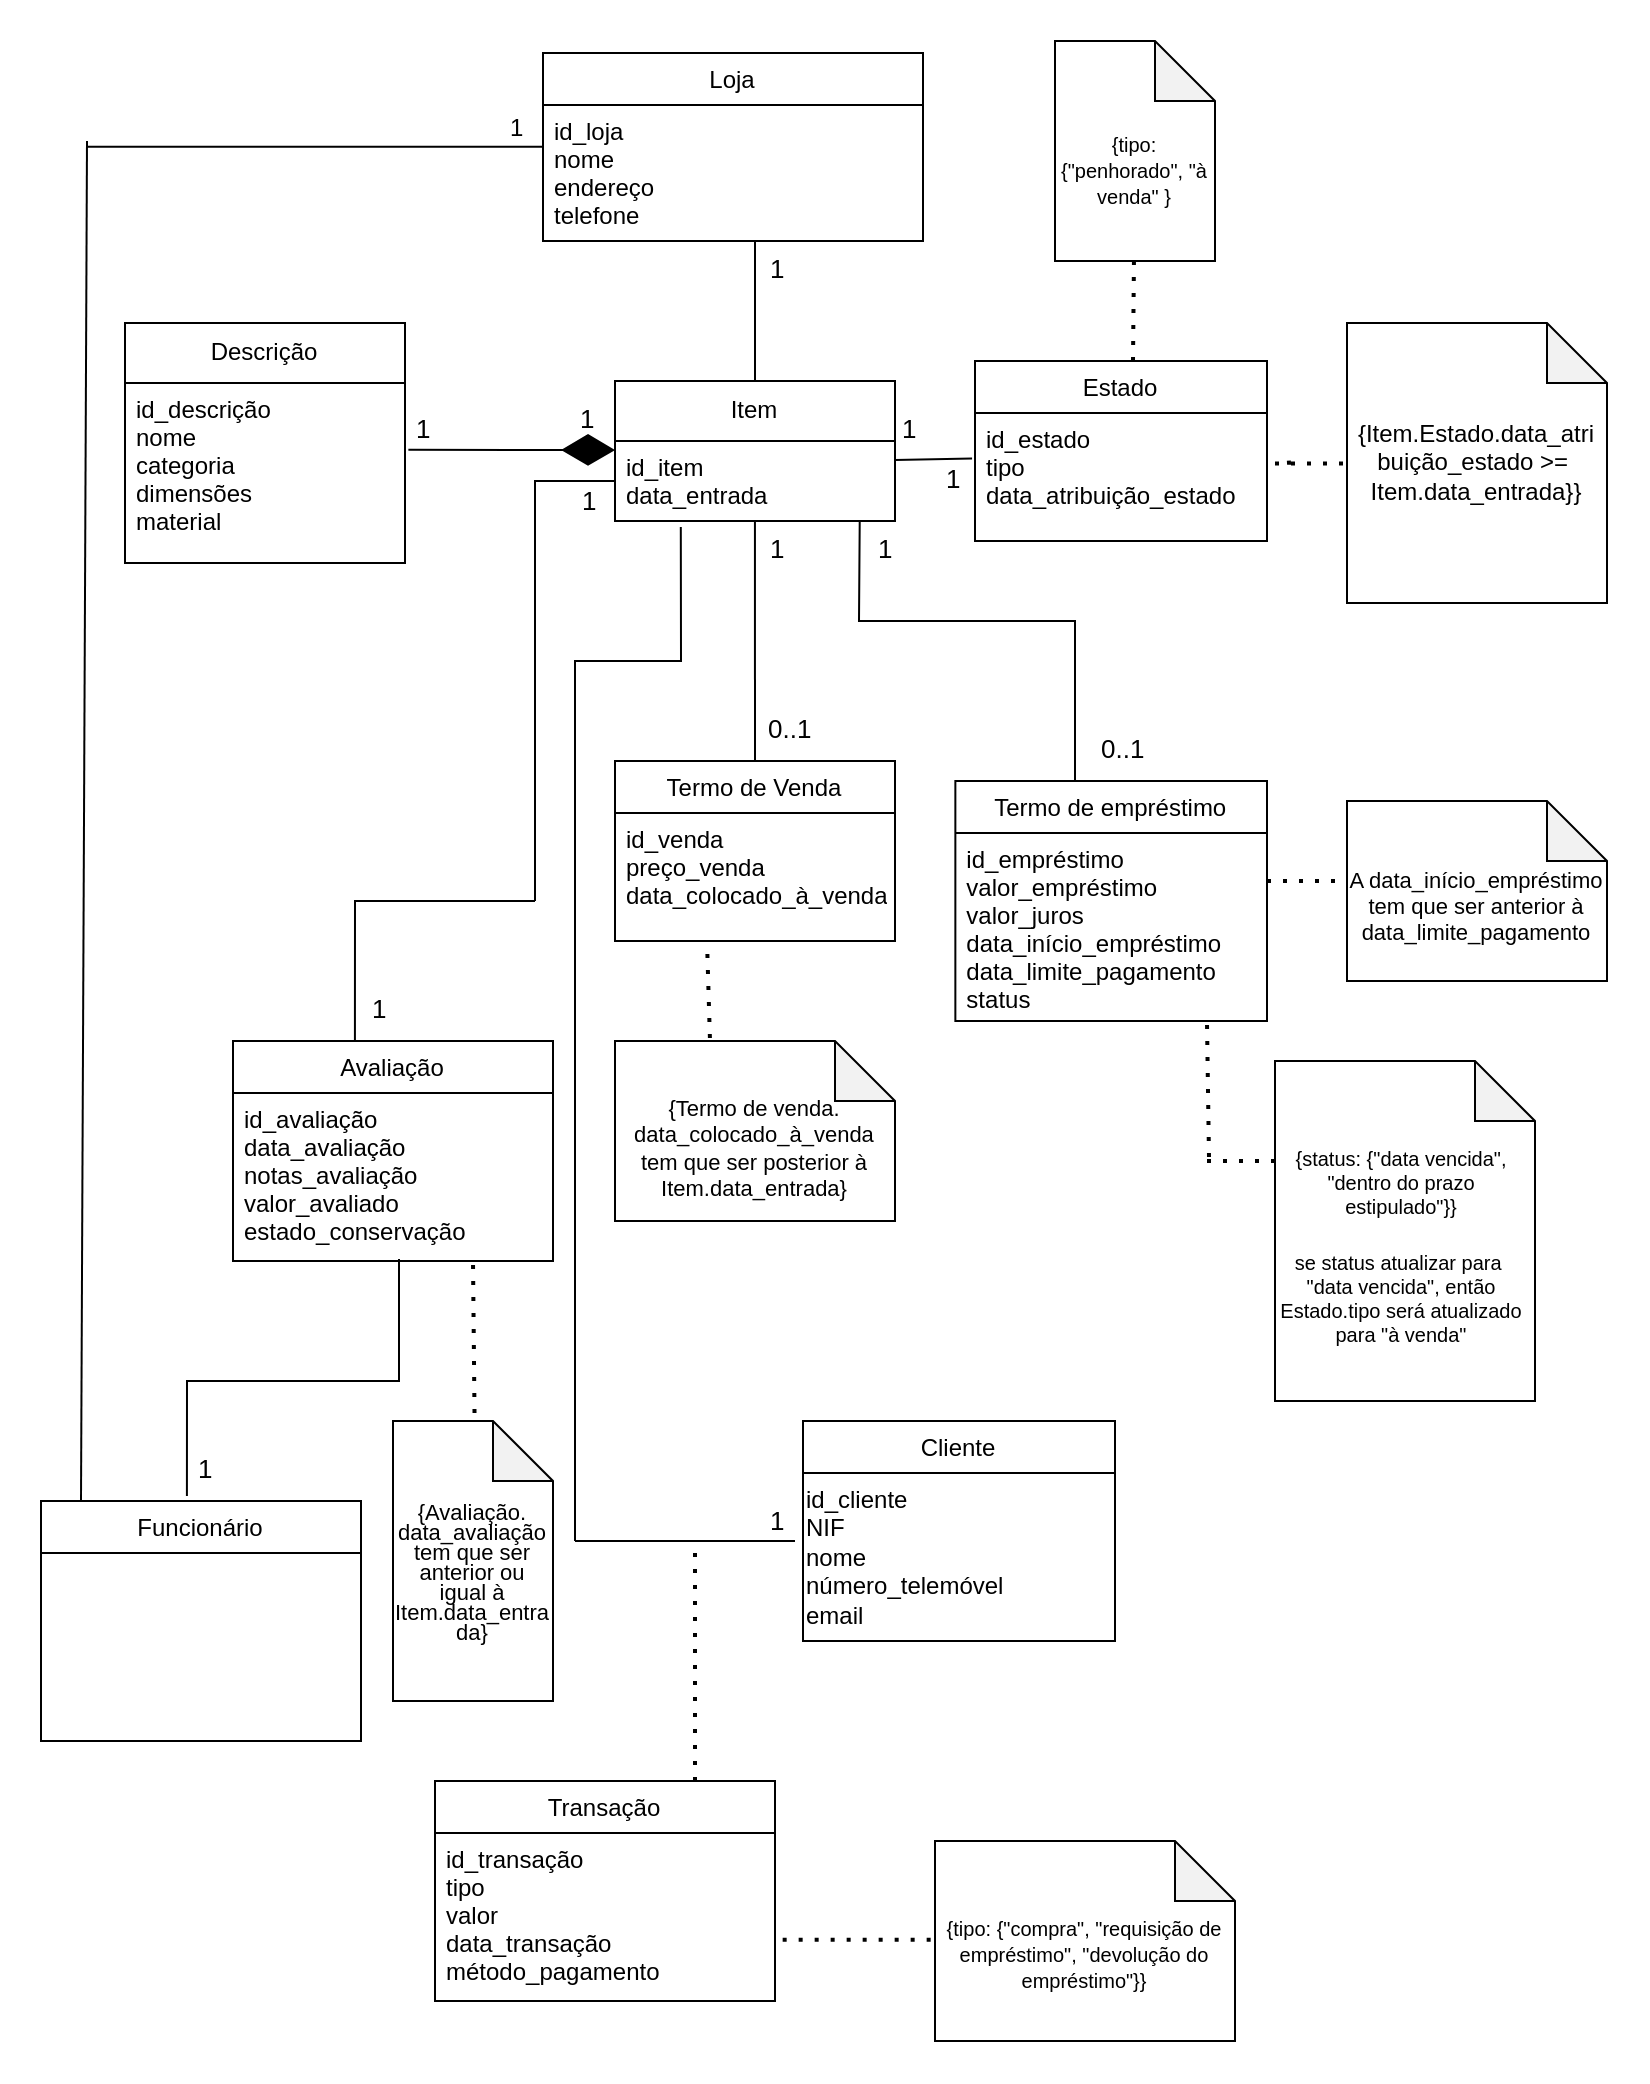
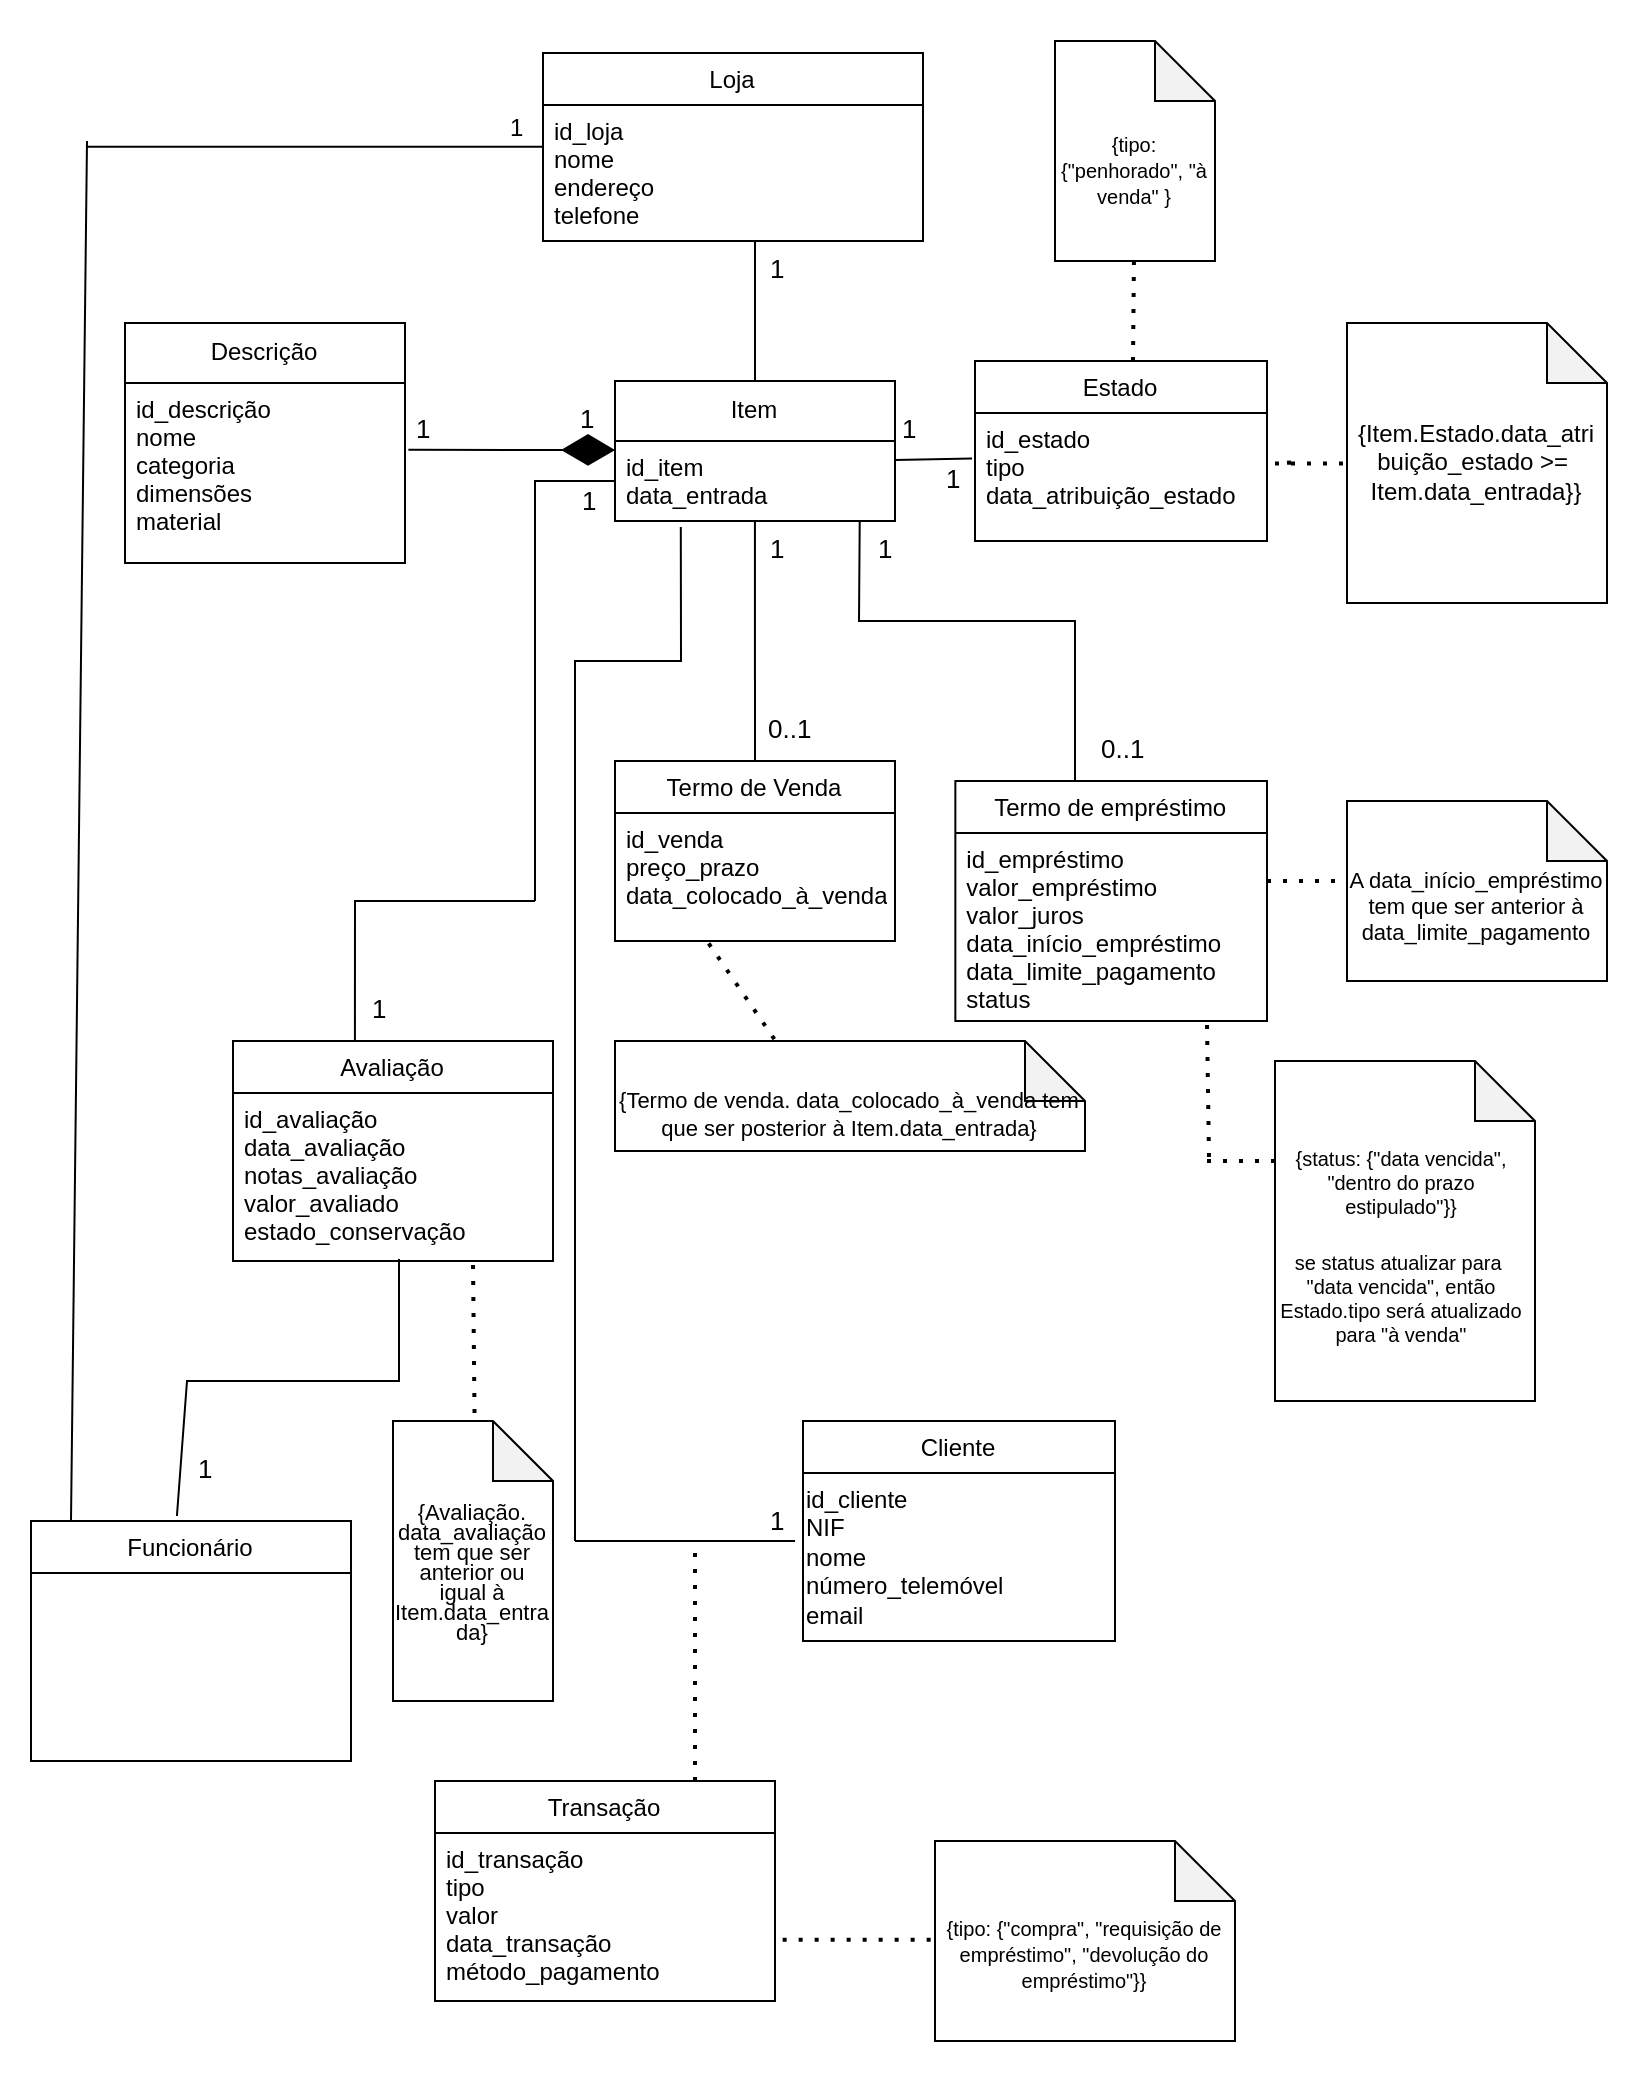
- <mxCell id="19" value="id_venda&#10;preço_venda&#10;data_colocado_à_venda&#10;" style="text;align=left;verticalAlign=top;spacingLeft=4;spacingRight=4;overflow=hidden;rotatable=0;points=[[0,0.5],[1,0.5]];portConstraint=eastwest;fontStyle=0;container=0;" parent="18" vertex="1"><mxGeometry y="26" width="140" height="44" as="geometry" /></mxCell>
+ <mxCell id="19" value="id_venda&#10;preço_prazo&#10;data_colocado_à_venda&#10;" style="text;align=left;verticalAlign=top;spacingLeft=4;spacingRight=4;overflow=hidden;rotatable=0;points=[[0,0.5],[1,0.5]];portConstraint=eastwest;fontStyle=0;container=0;" parent="18" vertex="1"><mxGeometry y="26" width="140" height="44" as="geometry" /></mxCell>
- <mxCell id="32" value="&lt;p style=&quot;line-height: 110%; margin-top: 30px;&quot;&gt;&lt;font style=&quot;font-size: 11px;&quot;&gt;{Termo de venda. data_colocado_à_venda tem que ser posterior à Item.data_entrada} &lt;/font&gt;&lt;/p&gt;" style="shape=note;whiteSpace=wrap;html=1;backgroundOutline=1;darkOpacity=0.05;container=0;" parent="1" vertex="1"><mxGeometry x="307" y="520" width="140" height="90" as="geometry" /></mxCell>
+ <mxCell id="32" value="&lt;p style=&quot;line-height: 110%; margin-top: 30px;&quot;&gt;&lt;font style=&quot;font-size: 11px;&quot;&gt;{Termo de venda. data_colocado_à_venda tem que ser posterior à Item.data_entrada} &lt;/font&gt;&lt;/p&gt;" style="shape=note;whiteSpace=wrap;html=1;backgroundOutline=1;darkOpacity=0.05;container=0;" parent="1" vertex="1"><mxGeometry x="307" y="520" width="235" height="55" as="geometry" /></mxCell>
- <mxCell id="3" value="Funcionário" style="swimlane;fontStyle=0;align=center;verticalAlign=top;childLayout=stackLayout;horizontal=1;startSize=26;horizontalStack=0;resizeParent=1;resizeLast=0;collapsible=1;marginBottom=0;rounded=0;shadow=0;strokeWidth=1;container=0;" parent="1" vertex="1"><mxGeometry x="20" y="750" width="160" height="120" as="geometry"><mxRectangle x="340" y="380" width="170" height="26" as="alternateBounds" /></mxGeometry></mxCell>
+ <mxCell id="3" value="Funcionário" style="swimlane;fontStyle=0;align=center;verticalAlign=top;childLayout=stackLayout;horizontal=1;startSize=26;horizontalStack=0;resizeParent=1;resizeLast=0;collapsible=1;marginBottom=0;rounded=0;shadow=0;strokeWidth=1;container=0;" parent="1" vertex="1"><mxGeometry x="15" y="760" width="160" height="120" as="geometry"><mxRectangle x="340" y="380" width="170" height="26" as="alternateBounds" /></mxGeometry></mxCell>
